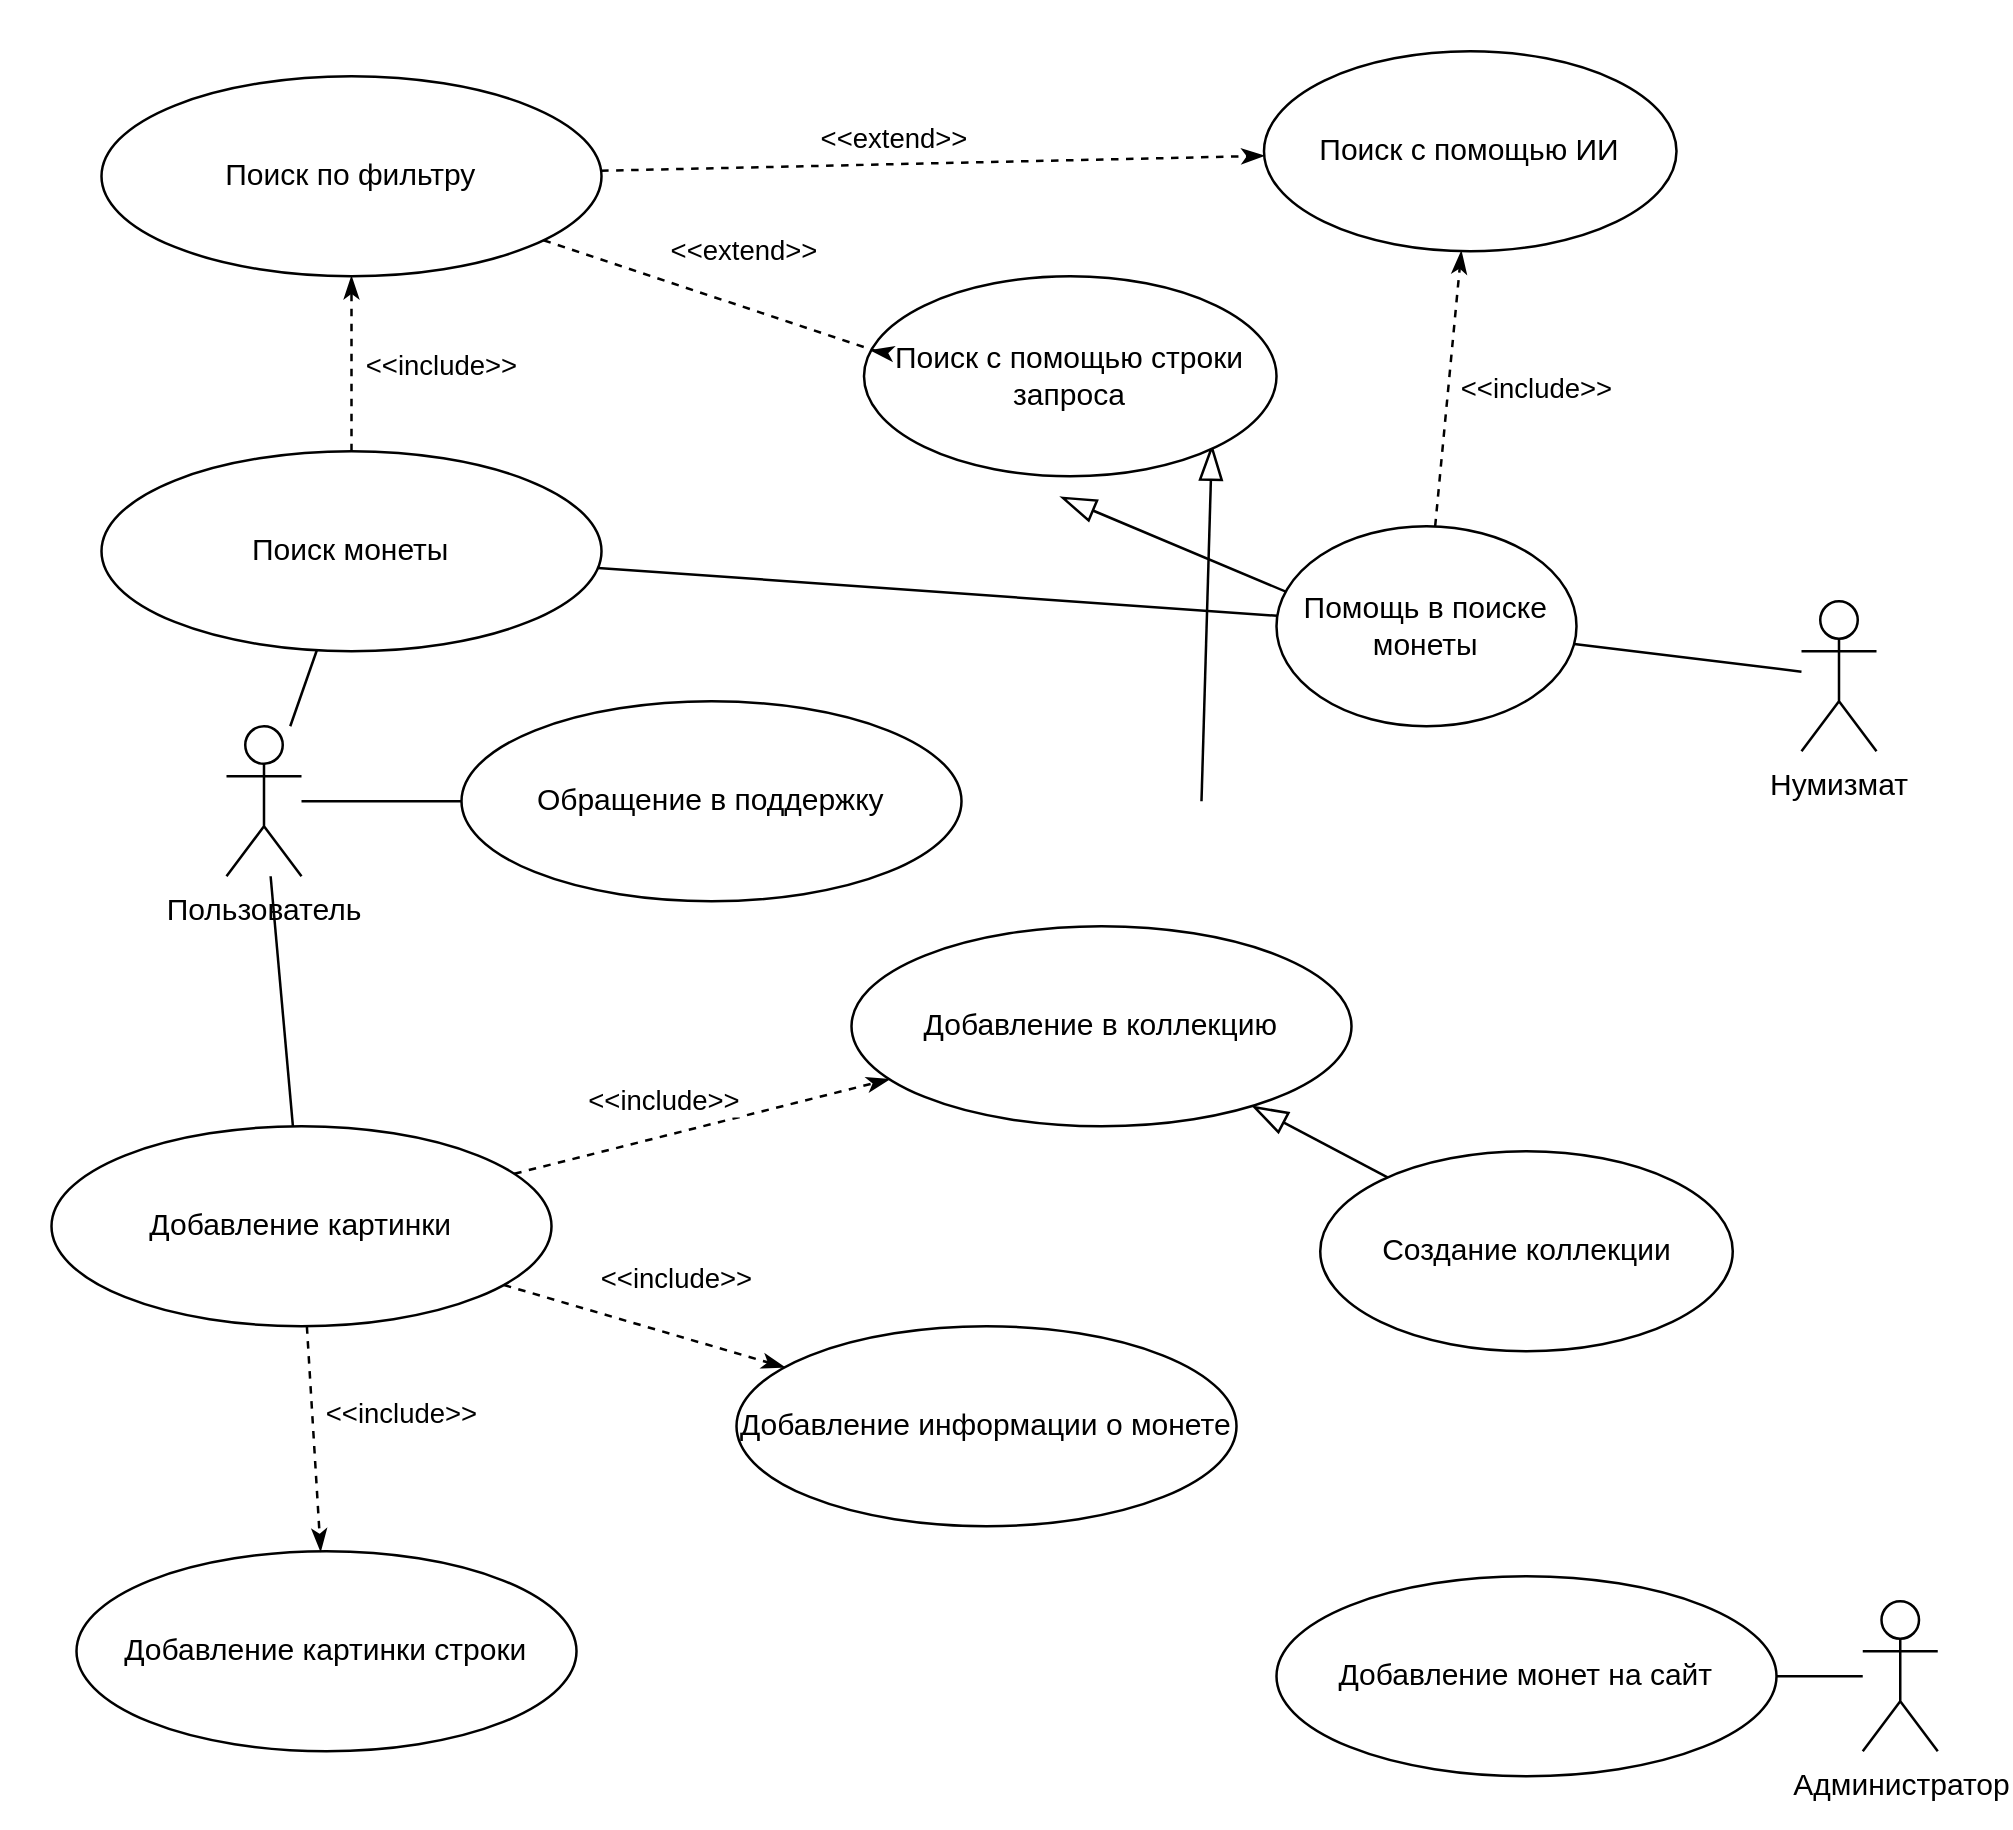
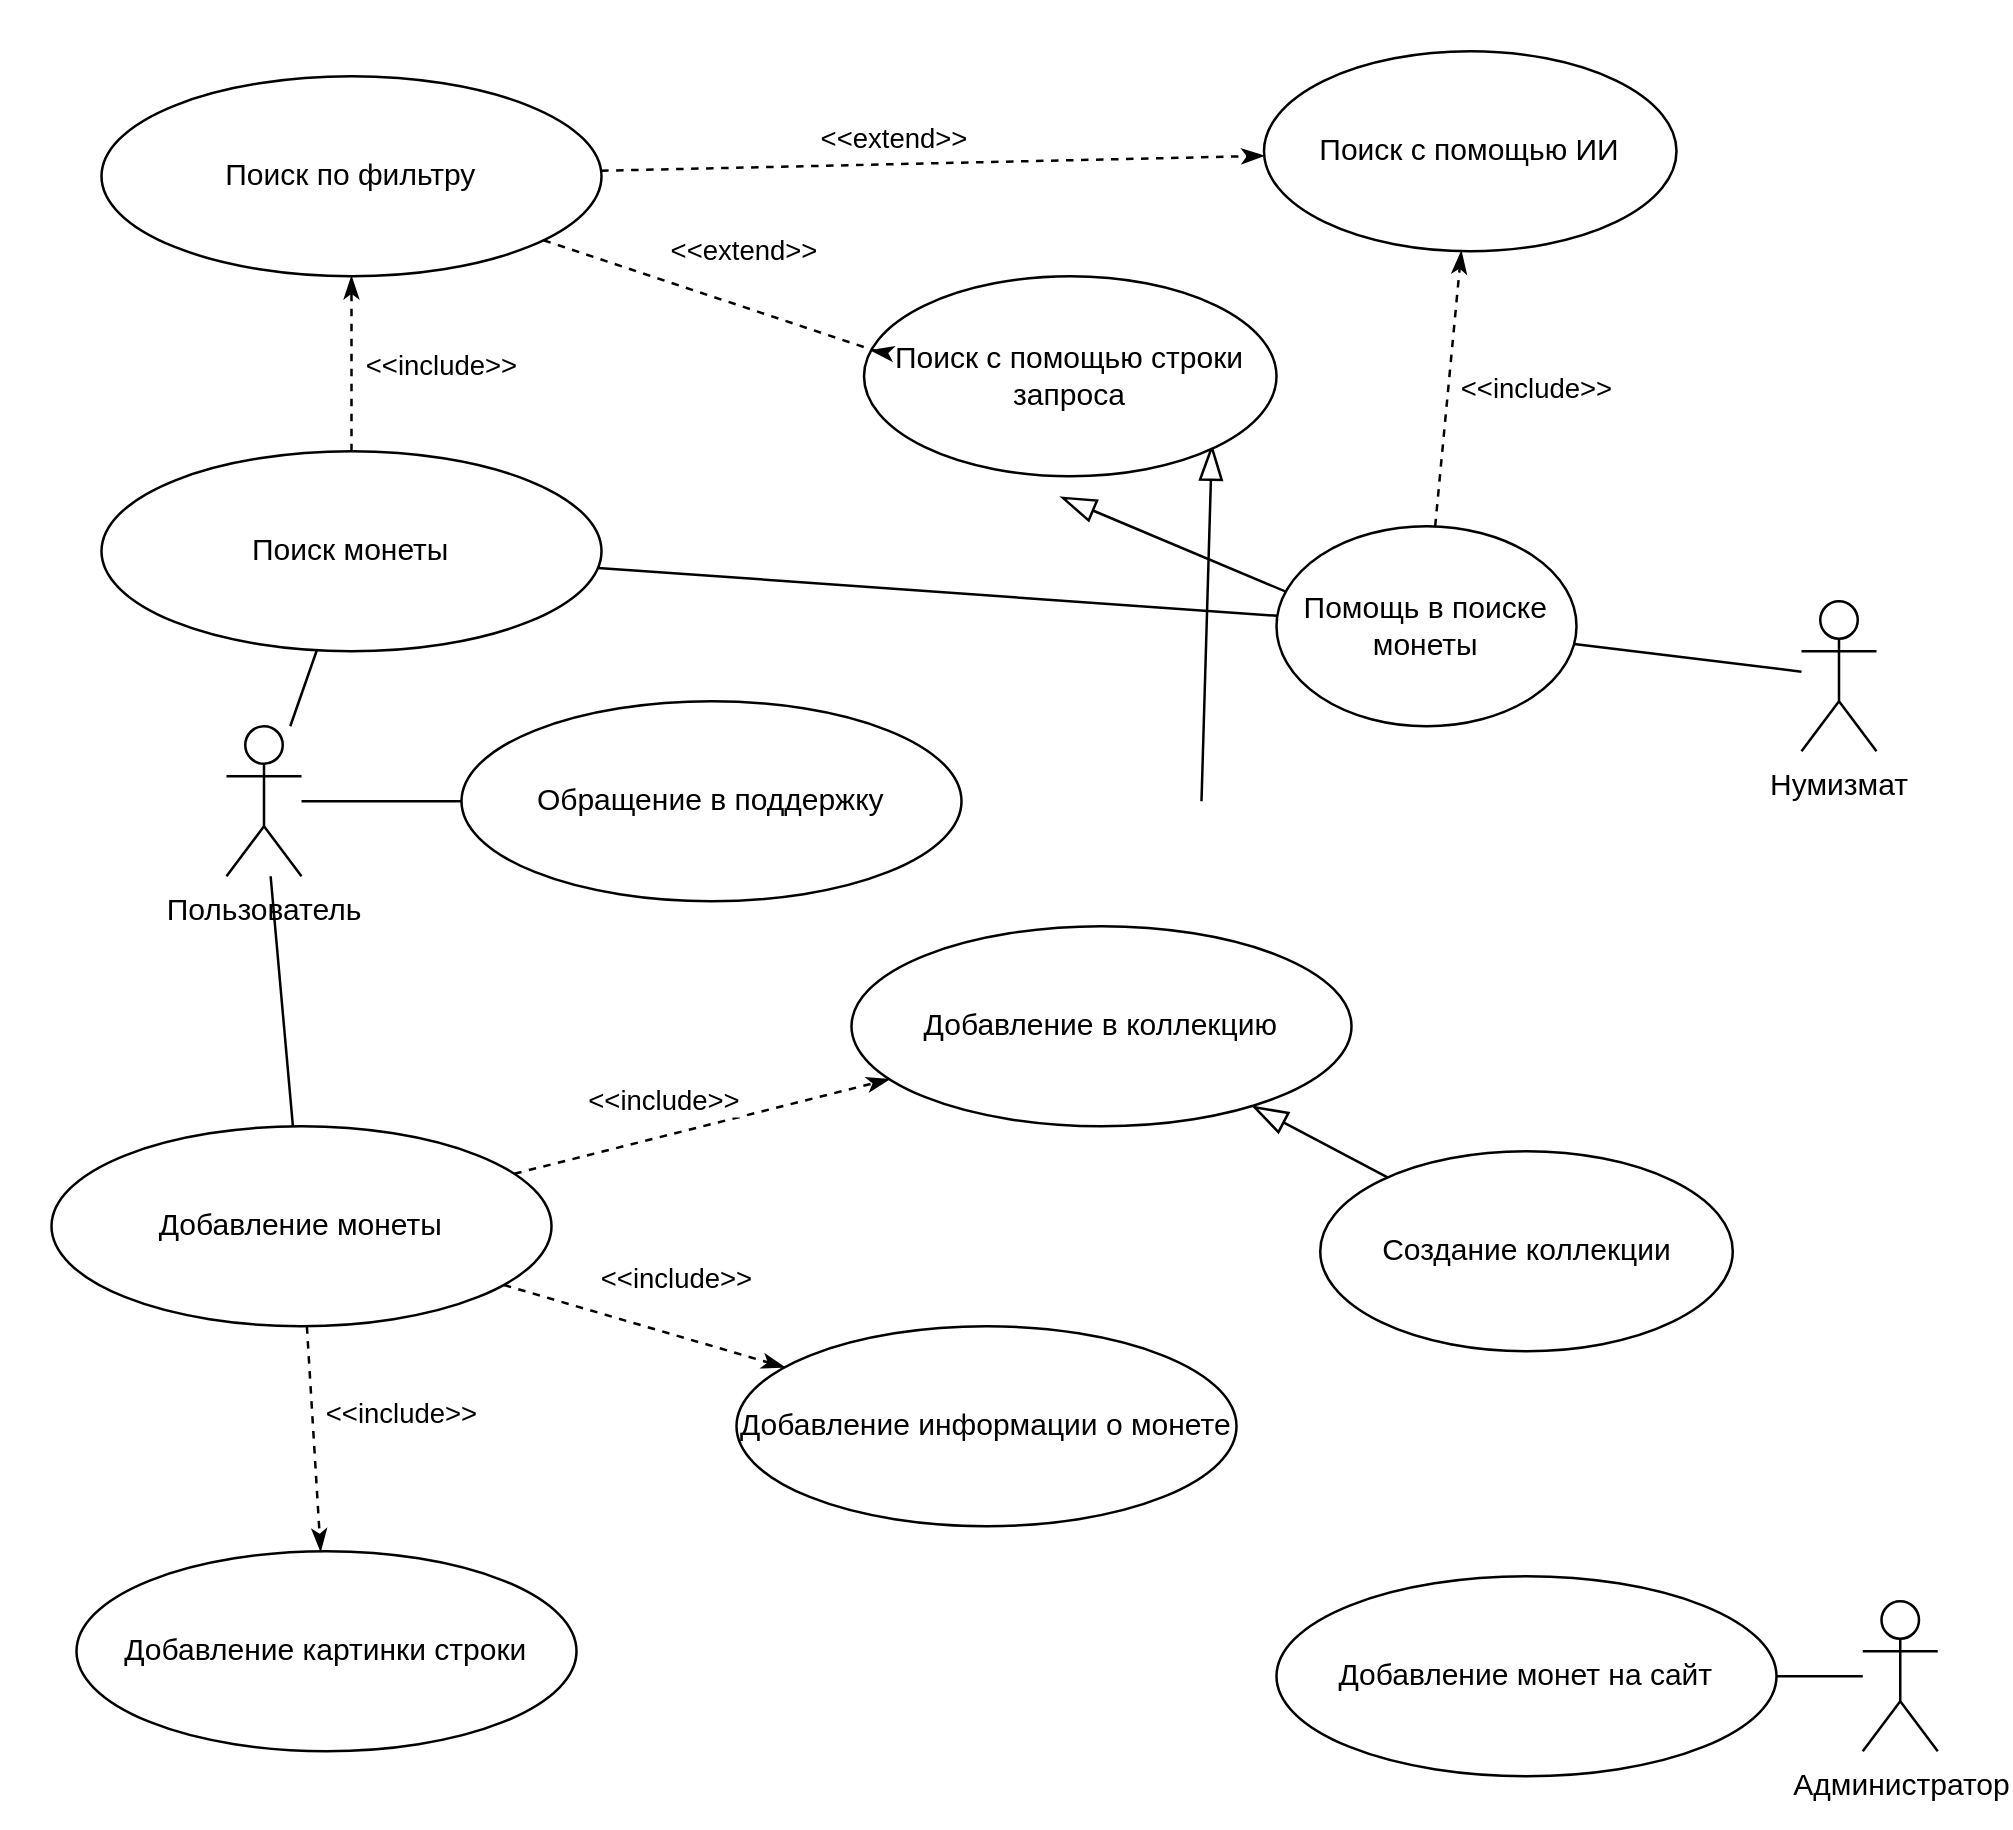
- <mxCell id="8" value="Добавление картинки" style="ellipse;whiteSpace=wrap;html=1;" parent="1" vertex="1"><mxGeometry x="20" y="450" width="200" height="80" as="geometry" /></mxCell>
+ <mxCell id="8" value="Добавление монеты" style="ellipse;whiteSpace=wrap;html=1;" parent="1" vertex="1"><mxGeometry x="20" y="450" width="200" height="80" as="geometry" /></mxCell>
